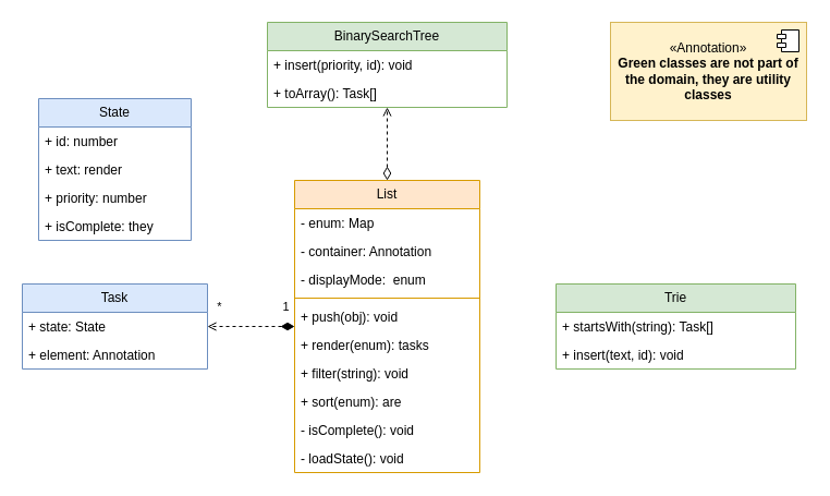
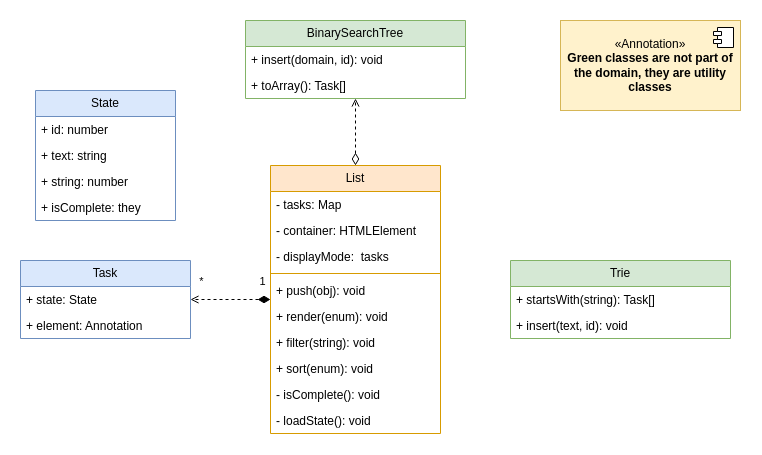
- <mxCell id="24" value="+ insert(priority, id): void" style="text;strokeColor=none;fillColor=none;align=left;verticalAlign=top;spacingLeft=4;spacingRight=4;overflow=hidden;rotatable=0;points=[[0,0.5],[1,0.5]];portConstraint=eastwest;whiteSpace=wrap;html=1;" parent="23" vertex="1"><mxGeometry y="26" width="220" height="26" as="geometry" /></mxCell>
+ <mxCell id="24" value="+ insert(domain, id): void" style="text;strokeColor=none;fillColor=none;align=left;verticalAlign=top;spacingLeft=4;spacingRight=4;overflow=hidden;rotatable=0;points=[[0,0.5],[1,0.5]];portConstraint=eastwest;whiteSpace=wrap;html=1;" parent="23" vertex="1"><mxGeometry y="26" width="220" height="26" as="geometry" /></mxCell>
- <mxCell id="28" value="+ text: render" style="text;strokeColor=none;fillColor=none;align=left;verticalAlign=top;spacingLeft=4;spacingRight=4;overflow=hidden;rotatable=0;points=[[0,0.5],[1,0.5]];portConstraint=eastwest;whiteSpace=wrap;html=1;" parent="26" vertex="1"><mxGeometry y="52" width="140" height="26" as="geometry" /></mxCell>
+ <mxCell id="28" value="+ text: string" style="text;strokeColor=none;fillColor=none;align=left;verticalAlign=top;spacingLeft=4;spacingRight=4;overflow=hidden;rotatable=0;points=[[0,0.5],[1,0.5]];portConstraint=eastwest;whiteSpace=wrap;html=1;" parent="26" vertex="1"><mxGeometry y="52" width="140" height="26" as="geometry" /></mxCell>
- <mxCell id="29" value="+ priority: number" style="text;strokeColor=none;fillColor=none;align=left;verticalAlign=top;spacingLeft=4;spacingRight=4;overflow=hidden;rotatable=0;points=[[0,0.5],[1,0.5]];portConstraint=eastwest;whiteSpace=wrap;html=1;" parent="26" vertex="1"><mxGeometry y="78" width="140" height="26" as="geometry" /></mxCell>
+ <mxCell id="29" value="+ string: number" style="text;strokeColor=none;fillColor=none;align=left;verticalAlign=top;spacingLeft=4;spacingRight=4;overflow=hidden;rotatable=0;points=[[0,0.5],[1,0.5]];portConstraint=eastwest;whiteSpace=wrap;html=1;" parent="26" vertex="1"><mxGeometry y="78" width="140" height="26" as="geometry" /></mxCell>
- <mxCell id="10" value="- enum: Map" style="text;strokeColor=none;fillColor=none;align=left;verticalAlign=top;spacingLeft=4;spacingRight=4;overflow=hidden;rotatable=0;points=[[0,0.5],[1,0.5]];portConstraint=eastwest;whiteSpace=wrap;html=1;" parent="9" vertex="1"><mxGeometry y="26" width="170" height="26" as="geometry" /></mxCell>
+ <mxCell id="10" value="- tasks: Map" style="text;strokeColor=none;fillColor=none;align=left;verticalAlign=top;spacingLeft=4;spacingRight=4;overflow=hidden;rotatable=0;points=[[0,0.5],[1,0.5]];portConstraint=eastwest;whiteSpace=wrap;html=1;" parent="9" vertex="1"><mxGeometry y="26" width="170" height="26" as="geometry" /></mxCell>
- <mxCell id="11" value="- container: Annotation" style="text;strokeColor=none;fillColor=none;align=left;verticalAlign=top;spacingLeft=4;spacingRight=4;overflow=hidden;rotatable=0;points=[[0,0.5],[1,0.5]];portConstraint=eastwest;whiteSpace=wrap;html=1;" parent="9" vertex="1"><mxGeometry y="52" width="170" height="26" as="geometry" /></mxCell>
+ <mxCell id="11" value="- container: HTMLElement" style="text;strokeColor=none;fillColor=none;align=left;verticalAlign=top;spacingLeft=4;spacingRight=4;overflow=hidden;rotatable=0;points=[[0,0.5],[1,0.5]];portConstraint=eastwest;whiteSpace=wrap;html=1;" parent="9" vertex="1"><mxGeometry y="52" width="170" height="26" as="geometry" /></mxCell>
- <mxCell id="12" value="- displayMode:&amp;nbsp; enum" style="text;strokeColor=none;fillColor=none;align=left;verticalAlign=top;spacingLeft=4;spacingRight=4;overflow=hidden;rotatable=0;points=[[0,0.5],[1,0.5]];portConstraint=eastwest;whiteSpace=wrap;html=1;" parent="9" vertex="1"><mxGeometry y="78" width="170" height="26" as="geometry" /></mxCell>
+ <mxCell id="12" value="- displayMode:&amp;nbsp; tasks" style="text;strokeColor=none;fillColor=none;align=left;verticalAlign=top;spacingLeft=4;spacingRight=4;overflow=hidden;rotatable=0;points=[[0,0.5],[1,0.5]];portConstraint=eastwest;whiteSpace=wrap;html=1;" parent="9" vertex="1"><mxGeometry y="78" width="170" height="26" as="geometry" /></mxCell>
- <mxCell id="15" value="+ render(enum): tasks" style="text;strokeColor=none;fillColor=none;align=left;verticalAlign=top;spacingLeft=4;spacingRight=4;overflow=hidden;rotatable=0;points=[[0,0.5],[1,0.5]];portConstraint=eastwest;whiteSpace=wrap;html=1;" parent="9" vertex="1"><mxGeometry y="138" width="170" height="26" as="geometry" /></mxCell>
+ <mxCell id="15" value="+ render(enum): void" style="text;strokeColor=none;fillColor=none;align=left;verticalAlign=top;spacingLeft=4;spacingRight=4;overflow=hidden;rotatable=0;points=[[0,0.5],[1,0.5]];portConstraint=eastwest;whiteSpace=wrap;html=1;" parent="9" vertex="1"><mxGeometry y="138" width="170" height="26" as="geometry" /></mxCell>
- <mxCell id="17" value="+ sort(enum): are" style="text;strokeColor=none;fillColor=none;align=left;verticalAlign=top;spacingLeft=4;spacingRight=4;overflow=hidden;rotatable=0;points=[[0,0.5],[1,0.5]];portConstraint=eastwest;whiteSpace=wrap;html=1;" parent="9" vertex="1"><mxGeometry y="190" width="170" height="26" as="geometry" /></mxCell>
+ <mxCell id="17" value="+ sort(enum): void" style="text;strokeColor=none;fillColor=none;align=left;verticalAlign=top;spacingLeft=4;spacingRight=4;overflow=hidden;rotatable=0;points=[[0,0.5],[1,0.5]];portConstraint=eastwest;whiteSpace=wrap;html=1;" parent="9" vertex="1"><mxGeometry y="190" width="170" height="26" as="geometry" /></mxCell>
